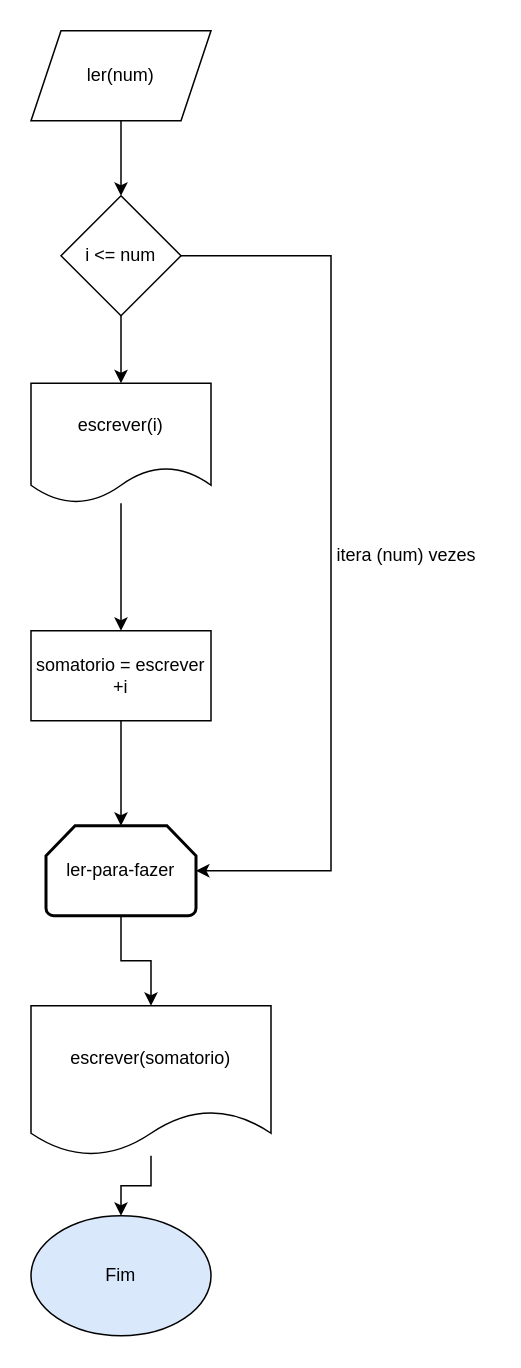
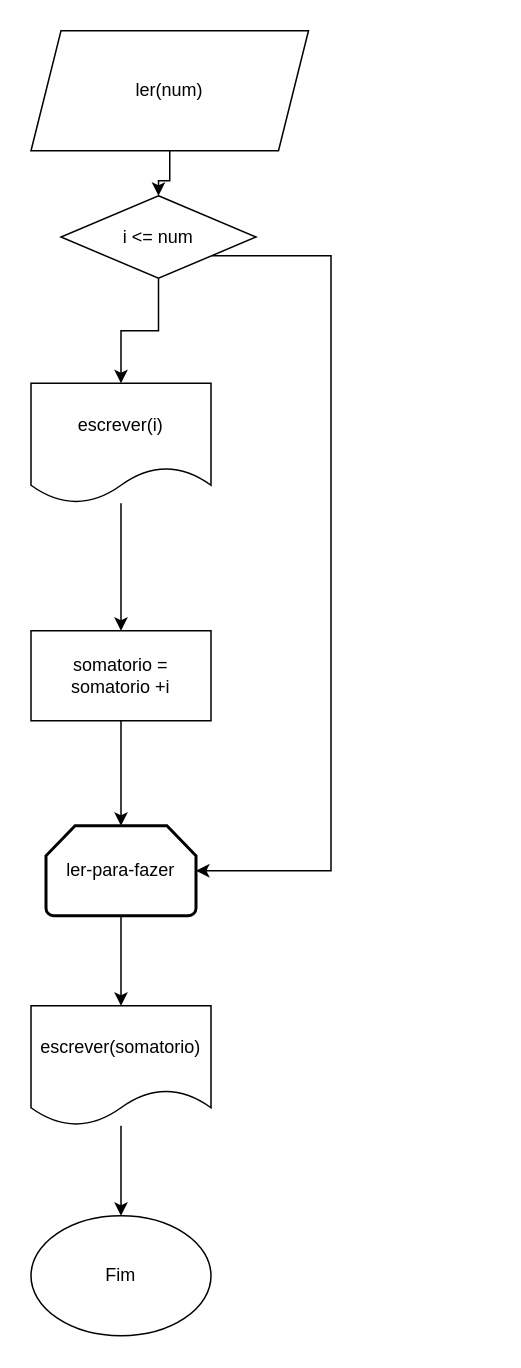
- <mxCell id="3" value="ler(num)" style="shape=parallelogram;perimeter=parallelogramPerimeter;whiteSpace=wrap;html=1;fixedSize=1;" parent="1" vertex="1"><mxGeometry x="20" y="20" width="120" height="60" as="geometry" /></mxCell>
+ <mxCell id="3" value="ler(num)" style="shape=parallelogram;perimeter=parallelogramPerimeter;whiteSpace=wrap;html=1;fixedSize=1;" parent="1" vertex="1"><mxGeometry x="20" y="20" width="185" height="80" as="geometry" /></mxCell>
- <mxCell id="6" value="i &amp;lt;= num" style="rhombus;whiteSpace=wrap;html=1;" parent="1" vertex="1"><mxGeometry x="40" y="130" width="80" height="80" as="geometry" /></mxCell>
+ <mxCell id="6" value="i &amp;lt;= num" style="rhombus;whiteSpace=wrap;html=1;" parent="1" vertex="1"><mxGeometry x="40" y="130" width="130" height="55" as="geometry" /></mxCell>
- <mxCell id="16" value="itera (num) vezes" style="text;html=1;align=center;verticalAlign=middle;resizable=0;points=[];autosize=1;" parent="1" vertex="1"><mxGeometry x="215" y="360" width="110" height="20" as="geometry" /></mxCell>
- <mxCell id="10" value="somatorio = escrever +i" style="rounded=0;whiteSpace=wrap;html=1;" parent="1" vertex="1"><mxGeometry x="20" y="420" width="120" height="60" as="geometry" /></mxCell>
+ <mxCell id="10" value="somatorio = somatorio +i" style="rounded=0;whiteSpace=wrap;html=1;" parent="1" vertex="1"><mxGeometry x="20" y="420" width="120" height="60" as="geometry" /></mxCell>
- <mxCell id="15" value="escrever(somatorio)" style="shape=document;whiteSpace=wrap;html=1;boundedLbl=1;" parent="1" vertex="1"><mxGeometry x="20" y="670" width="160" height="100" as="geometry" /></mxCell>
+ <mxCell id="15" value="escrever(somatorio)" style="shape=document;whiteSpace=wrap;html=1;boundedLbl=1;" parent="1" vertex="1"><mxGeometry x="20" y="670" width="120" height="80" as="geometry" /></mxCell>
- <mxCell id="13" value="Fim" style="ellipse;whiteSpace=wrap;html=1;fillColor=#dae8fc;" parent="1" vertex="1"><mxGeometry x="20" y="810" width="120" height="80" as="geometry" /></mxCell>
+ <mxCell id="13" value="Fim" style="ellipse;whiteSpace=wrap;html=1;" parent="1" vertex="1"><mxGeometry x="20" y="810" width="120" height="80" as="geometry" /></mxCell>
